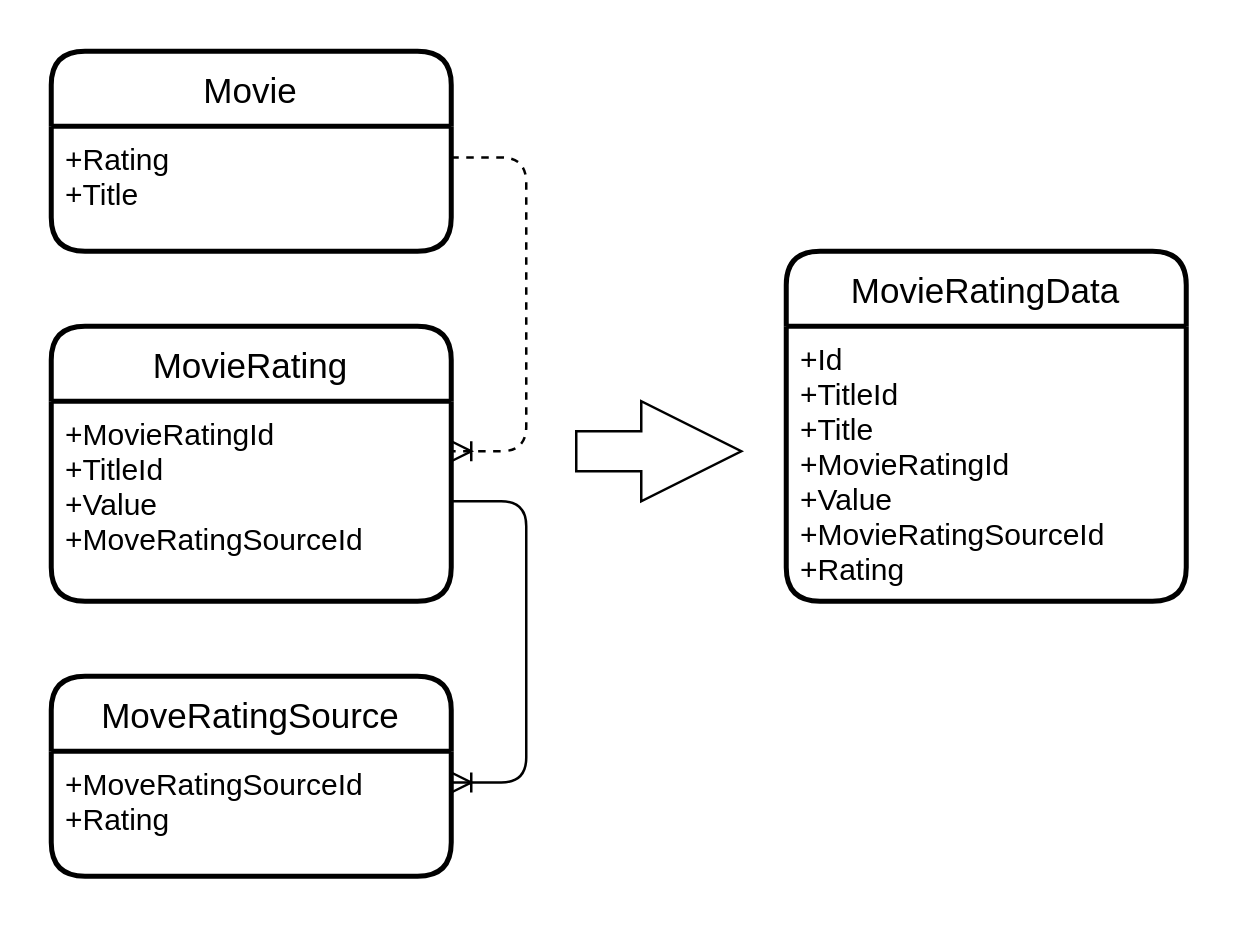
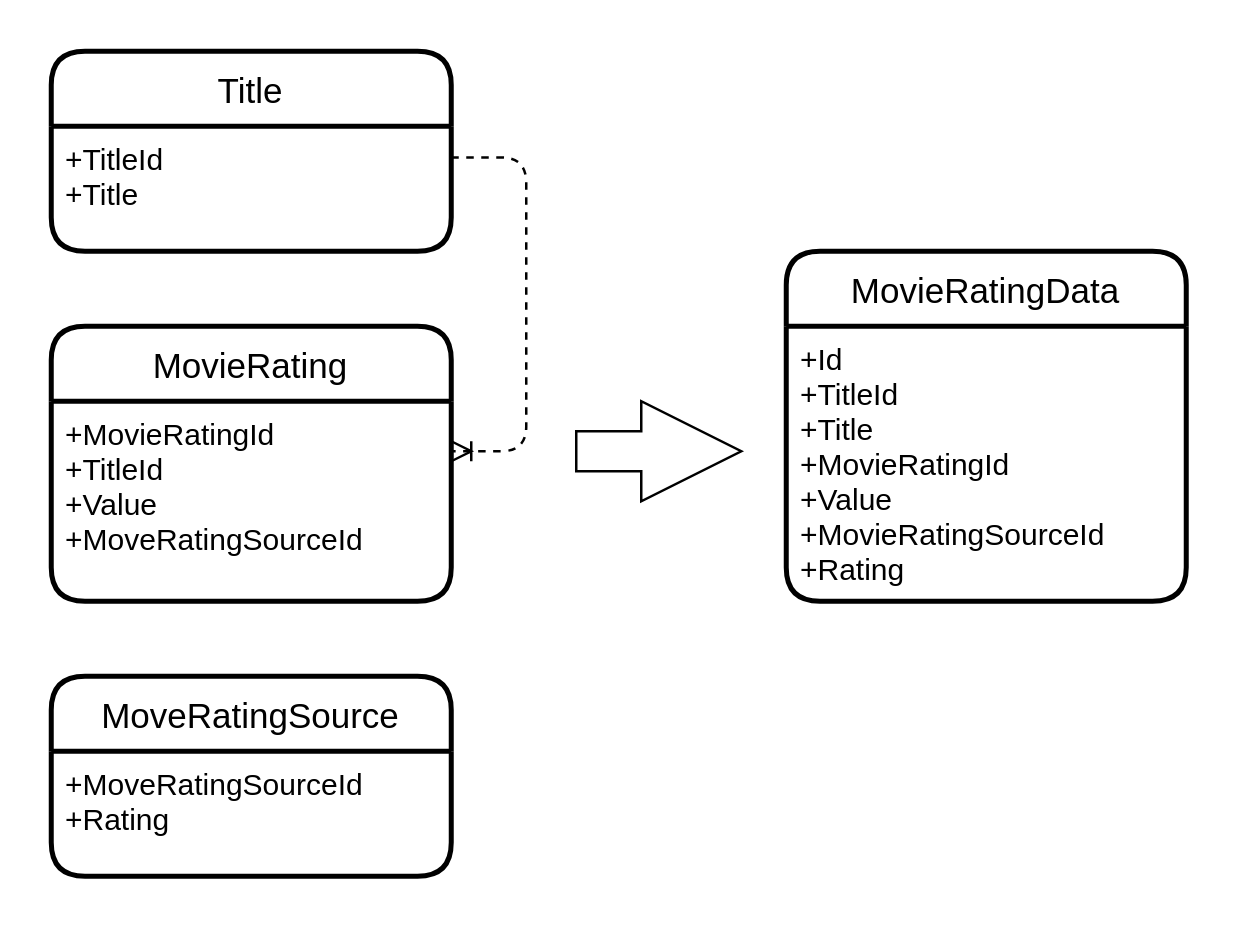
- <mxCell id="2" value="Movie" style="swimlane;childLayout=stackLayout;horizontal=1;startSize=30;horizontalStack=0;rounded=1;fontSize=14;fontStyle=0;strokeWidth=2;resizeParent=0;resizeLast=1;shadow=0;dashed=0;align=center;" vertex="1" parent="1"><mxGeometry x="20" y="20" width="160" height="80" as="geometry" /></mxCell>
+ <mxCell id="2" value="Title" style="swimlane;childLayout=stackLayout;horizontal=1;startSize=30;horizontalStack=0;rounded=1;fontSize=14;fontStyle=0;strokeWidth=2;resizeParent=0;resizeLast=1;shadow=0;dashed=0;align=center;" vertex="1" parent="1"><mxGeometry x="20" y="20" width="160" height="80" as="geometry" /></mxCell>
- <mxCell id="3" value="+Rating&#10;+Title" style="align=left;strokeColor=none;fillColor=none;spacingLeft=4;fontSize=12;verticalAlign=top;resizable=0;rotatable=0;part=1;" vertex="1" parent="2"><mxGeometry y="30" width="160" height="50" as="geometry" /></mxCell>
+ <mxCell id="3" value="+TitleId&#10;+Title" style="align=left;strokeColor=none;fillColor=none;spacingLeft=4;fontSize=12;verticalAlign=top;resizable=0;rotatable=0;part=1;" vertex="1" parent="2"><mxGeometry y="30" width="160" height="50" as="geometry" /></mxCell>
- <mxCell id="11" value="" style="edgeStyle=entityRelationEdgeStyle;fontSize=12;html=1;endArrow=ERoneToMany;exitX=1;exitY=0.5;exitDx=0;exitDy=0;entryX=1;entryY=0.25;entryDx=0;entryDy=0;" edge="1" parent="1" source="7" target="5"><mxGeometry width="100" height="100" relative="1" as="geometry"><mxPoint x="340" y="300" as="sourcePoint" /><mxPoint x="440" y="200" as="targetPoint" /></mxGeometry></mxCell>
